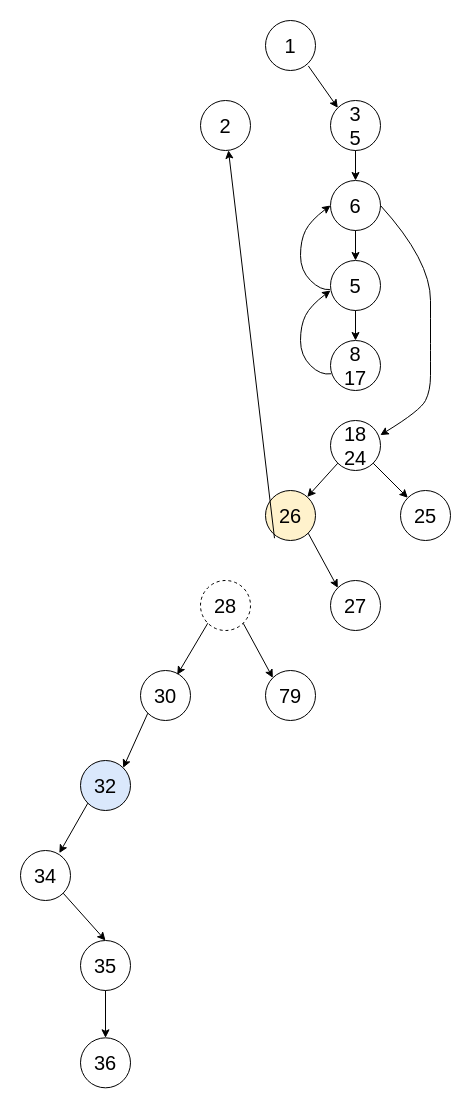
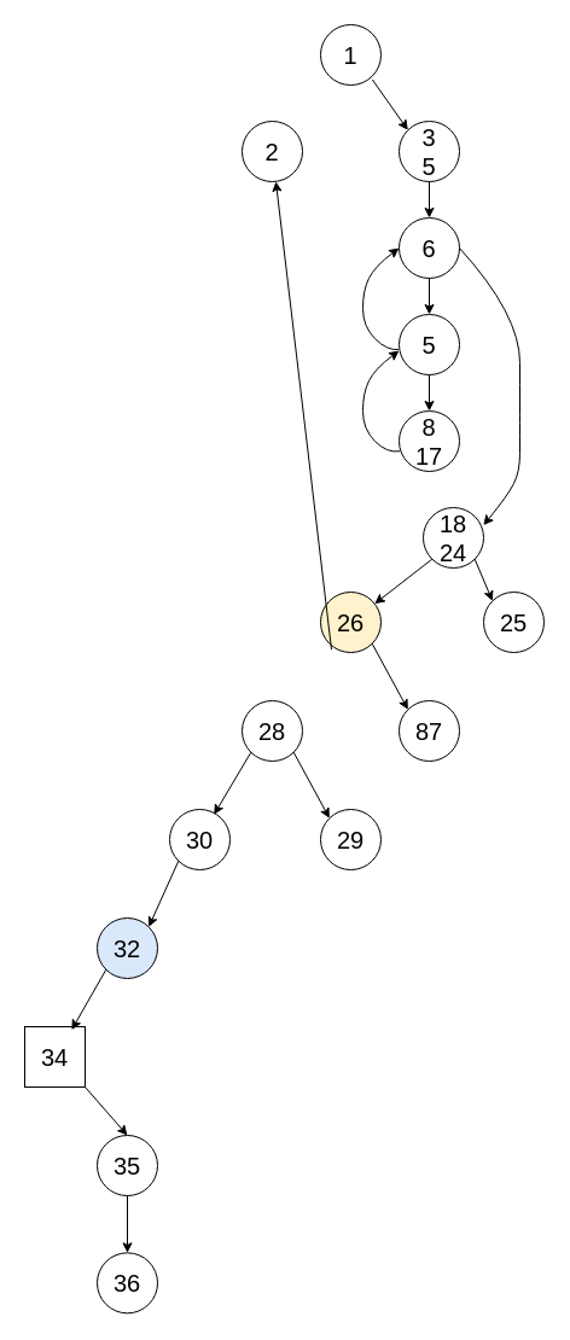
- <mxCell id="14" value="&lt;font style=&quot;font-size: 20px;&quot;&gt;18&lt;br&gt;24&lt;/font&gt;" style="ellipse;whiteSpace=wrap;html=1;aspect=fixed;" parent="1" vertex="1"><mxGeometry x="330" y="420" width="50" height="50" as="geometry" /></mxCell>
+ <mxCell id="14" value="&lt;font style=&quot;font-size: 20px;&quot;&gt;18&lt;br&gt;24&lt;/font&gt;" style="ellipse;whiteSpace=wrap;html=1;aspect=fixed;" parent="1" vertex="1"><mxGeometry x="350" y="420" width="50" height="50" as="geometry" /></mxCell>
- <mxCell id="18" value="&lt;font style=&quot;font-size: 20px;&quot;&gt;28&lt;br&gt;&lt;/font&gt;" style="ellipse;whiteSpace=wrap;html=1;aspect=fixed;dashed=1;" parent="1" vertex="1"><mxGeometry x="200" y="580" width="50" height="50" as="geometry" /></mxCell>
+ <mxCell id="18" value="&lt;font style=&quot;font-size: 20px;&quot;&gt;28&lt;br&gt;&lt;/font&gt;" style="ellipse;whiteSpace=wrap;html=1;aspect=fixed;" parent="1" vertex="1"><mxGeometry x="200" y="580" width="50" height="50" as="geometry" /></mxCell>
- <mxCell id="22" value="&lt;font style=&quot;font-size: 20px;&quot;&gt;27&lt;br&gt;&lt;/font&gt;" style="ellipse;whiteSpace=wrap;html=1;aspect=fixed;" vertex="1" parent="1"><mxGeometry x="330" y="580" width="50" height="50" as="geometry" /></mxCell>
+ <mxCell id="22" value="&lt;font style=&quot;font-size: 20px;&quot;&gt;87&lt;br&gt;&lt;/font&gt;" style="ellipse;whiteSpace=wrap;html=1;aspect=fixed;" vertex="1" parent="1"><mxGeometry x="330" y="580" width="50" height="50" as="geometry" /></mxCell>
- <mxCell id="21" value="&lt;span style=&quot;font-size: 20px;&quot;&gt;79&lt;/span&gt;" style="ellipse;whiteSpace=wrap;html=1;aspect=fixed;" parent="1" vertex="1"><mxGeometry x="265" y="670" width="50" height="50" as="geometry" /></mxCell>
+ <mxCell id="21" value="&lt;span style=&quot;font-size: 20px;&quot;&gt;29&lt;/span&gt;" style="ellipse;whiteSpace=wrap;html=1;aspect=fixed;" parent="1" vertex="1"><mxGeometry x="265" y="670" width="50" height="50" as="geometry" /></mxCell>
- <mxCell id="23" value="&lt;font style=&quot;font-size: 20px;&quot;&gt;34&lt;br&gt;&lt;/font&gt;" style="ellipse;whiteSpace=wrap;html=1;aspect=fixed;" vertex="1" parent="1"><mxGeometry x="20" y="850" width="50" height="50" as="geometry" /></mxCell>
+ <mxCell id="23" value="&lt;font style=&quot;font-size: 20px;&quot;&gt;34&lt;br&gt;&lt;/font&gt;" style="whiteSpace=wrap;html=1;aspect=fixed;rounded=0;" vertex="1" parent="1"><mxGeometry x="20" y="850" width="50" height="50" as="geometry" /></mxCell>
